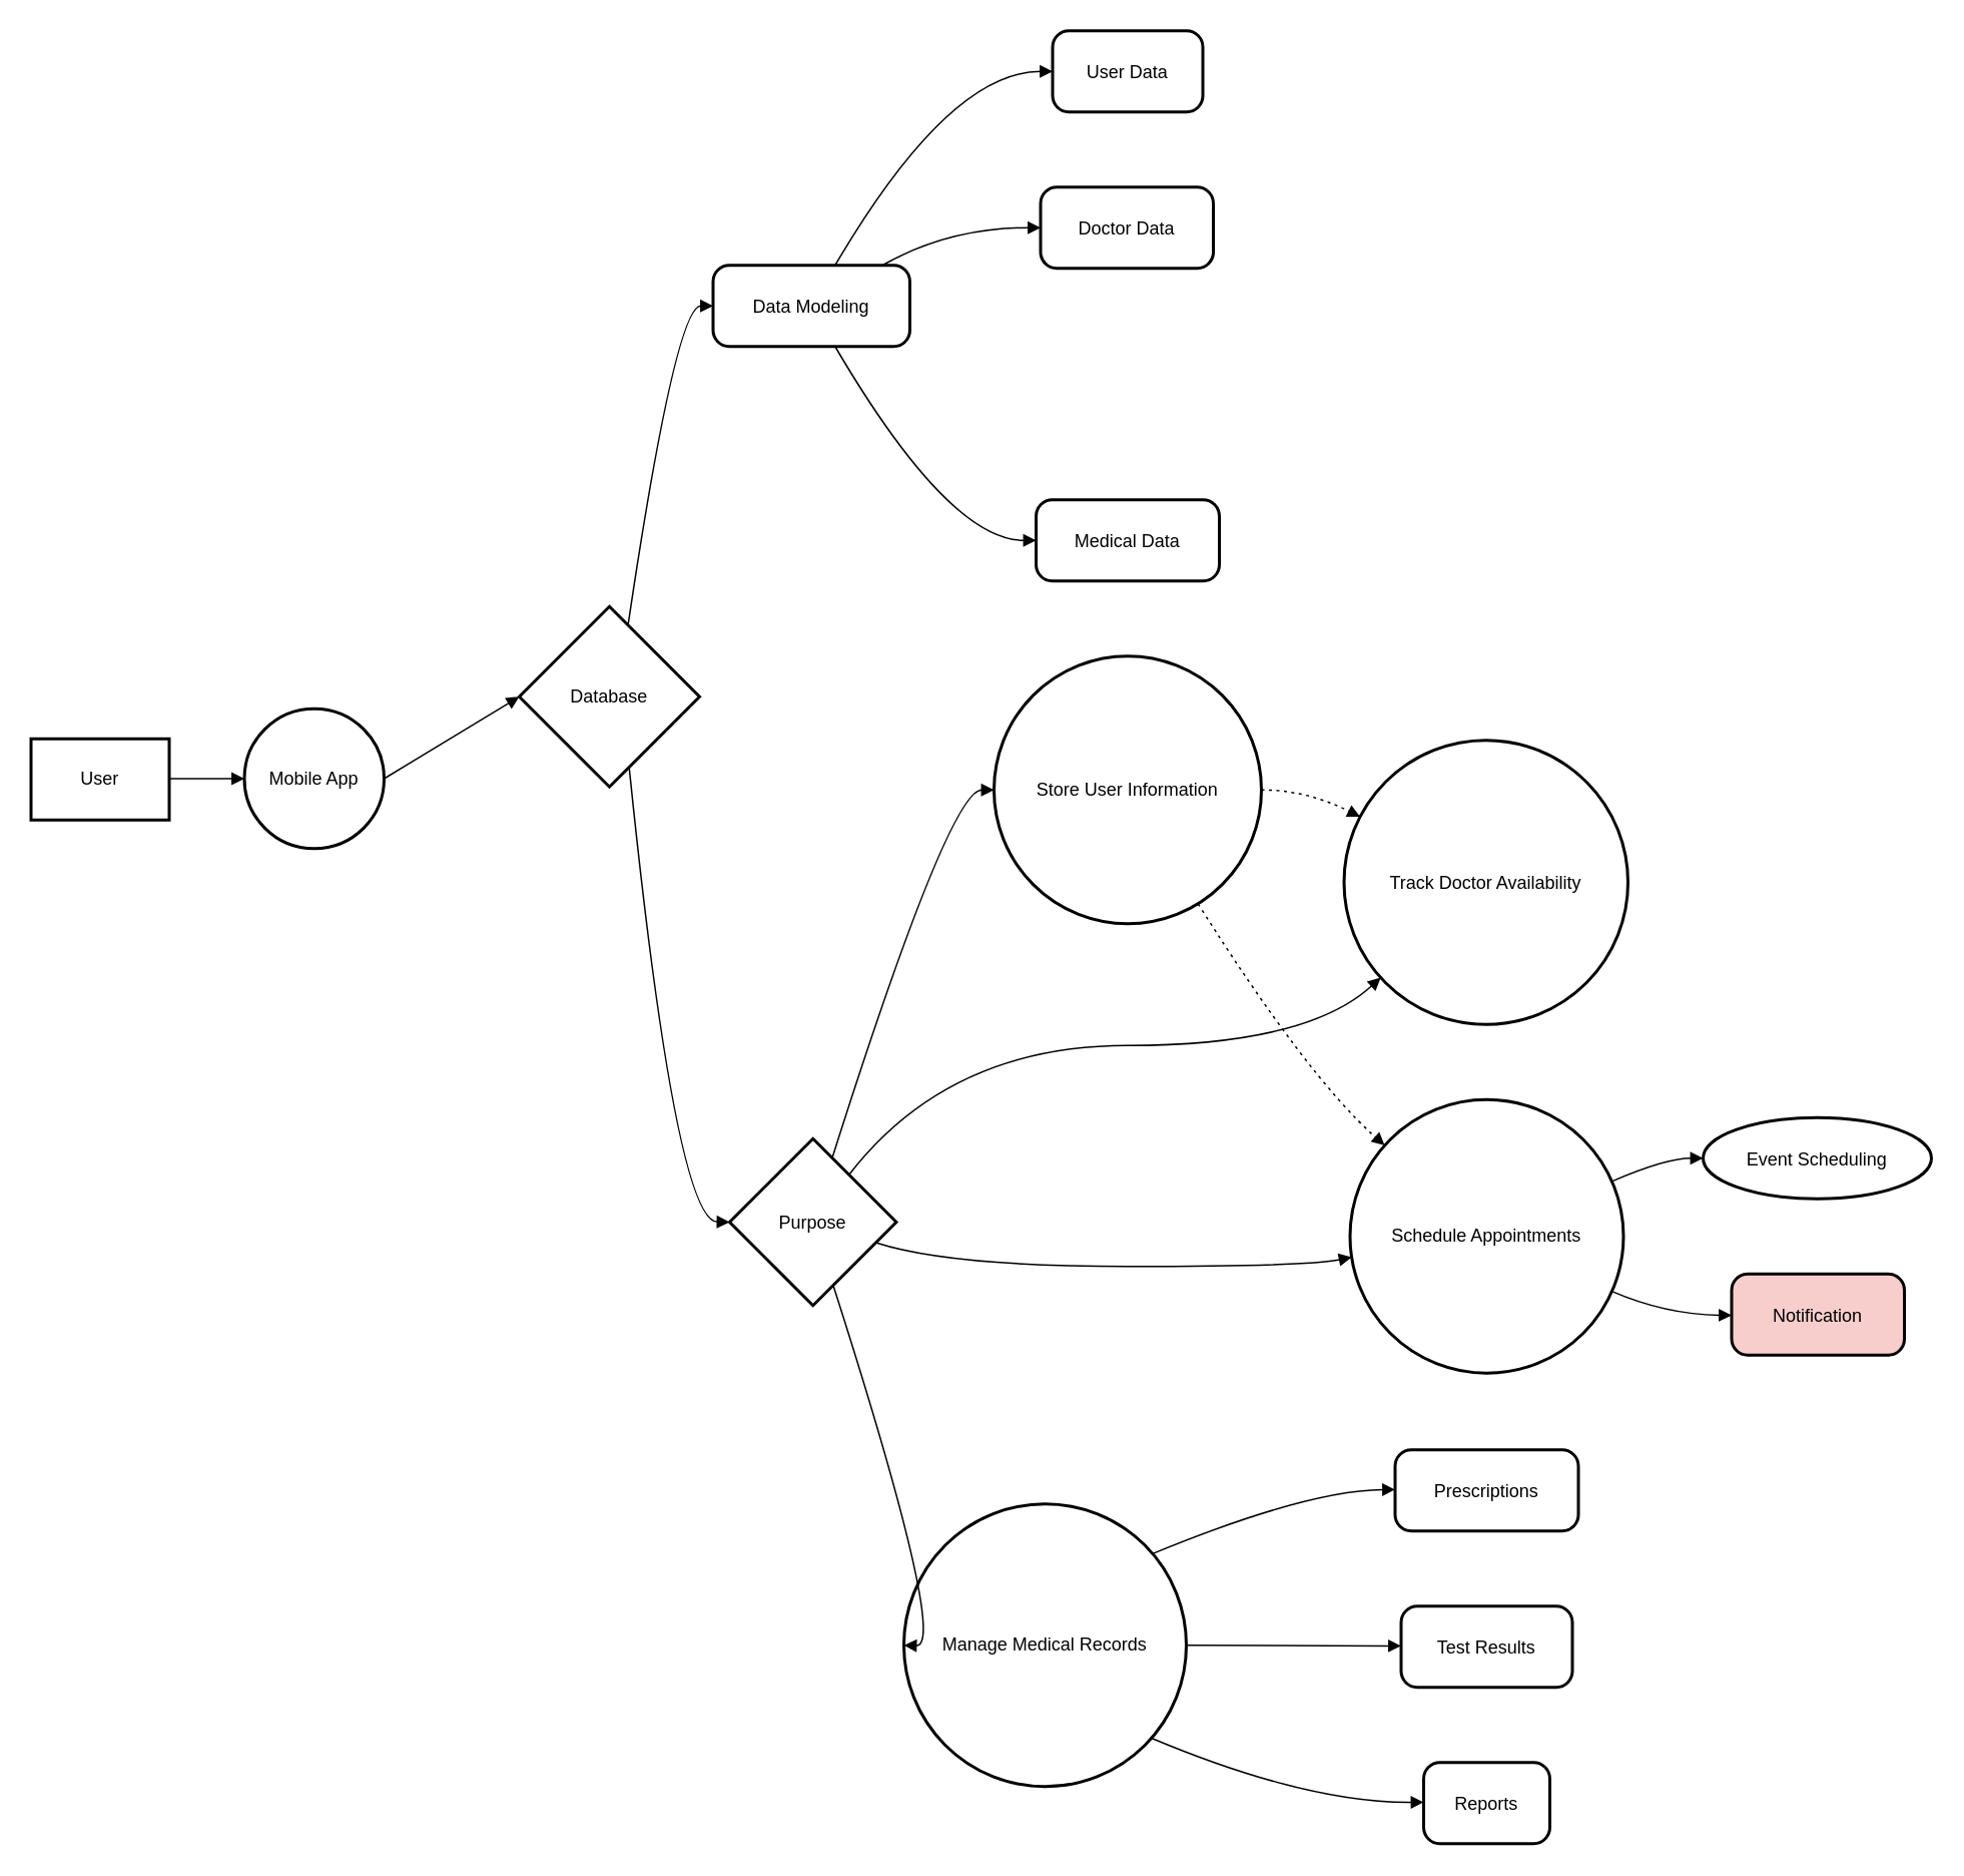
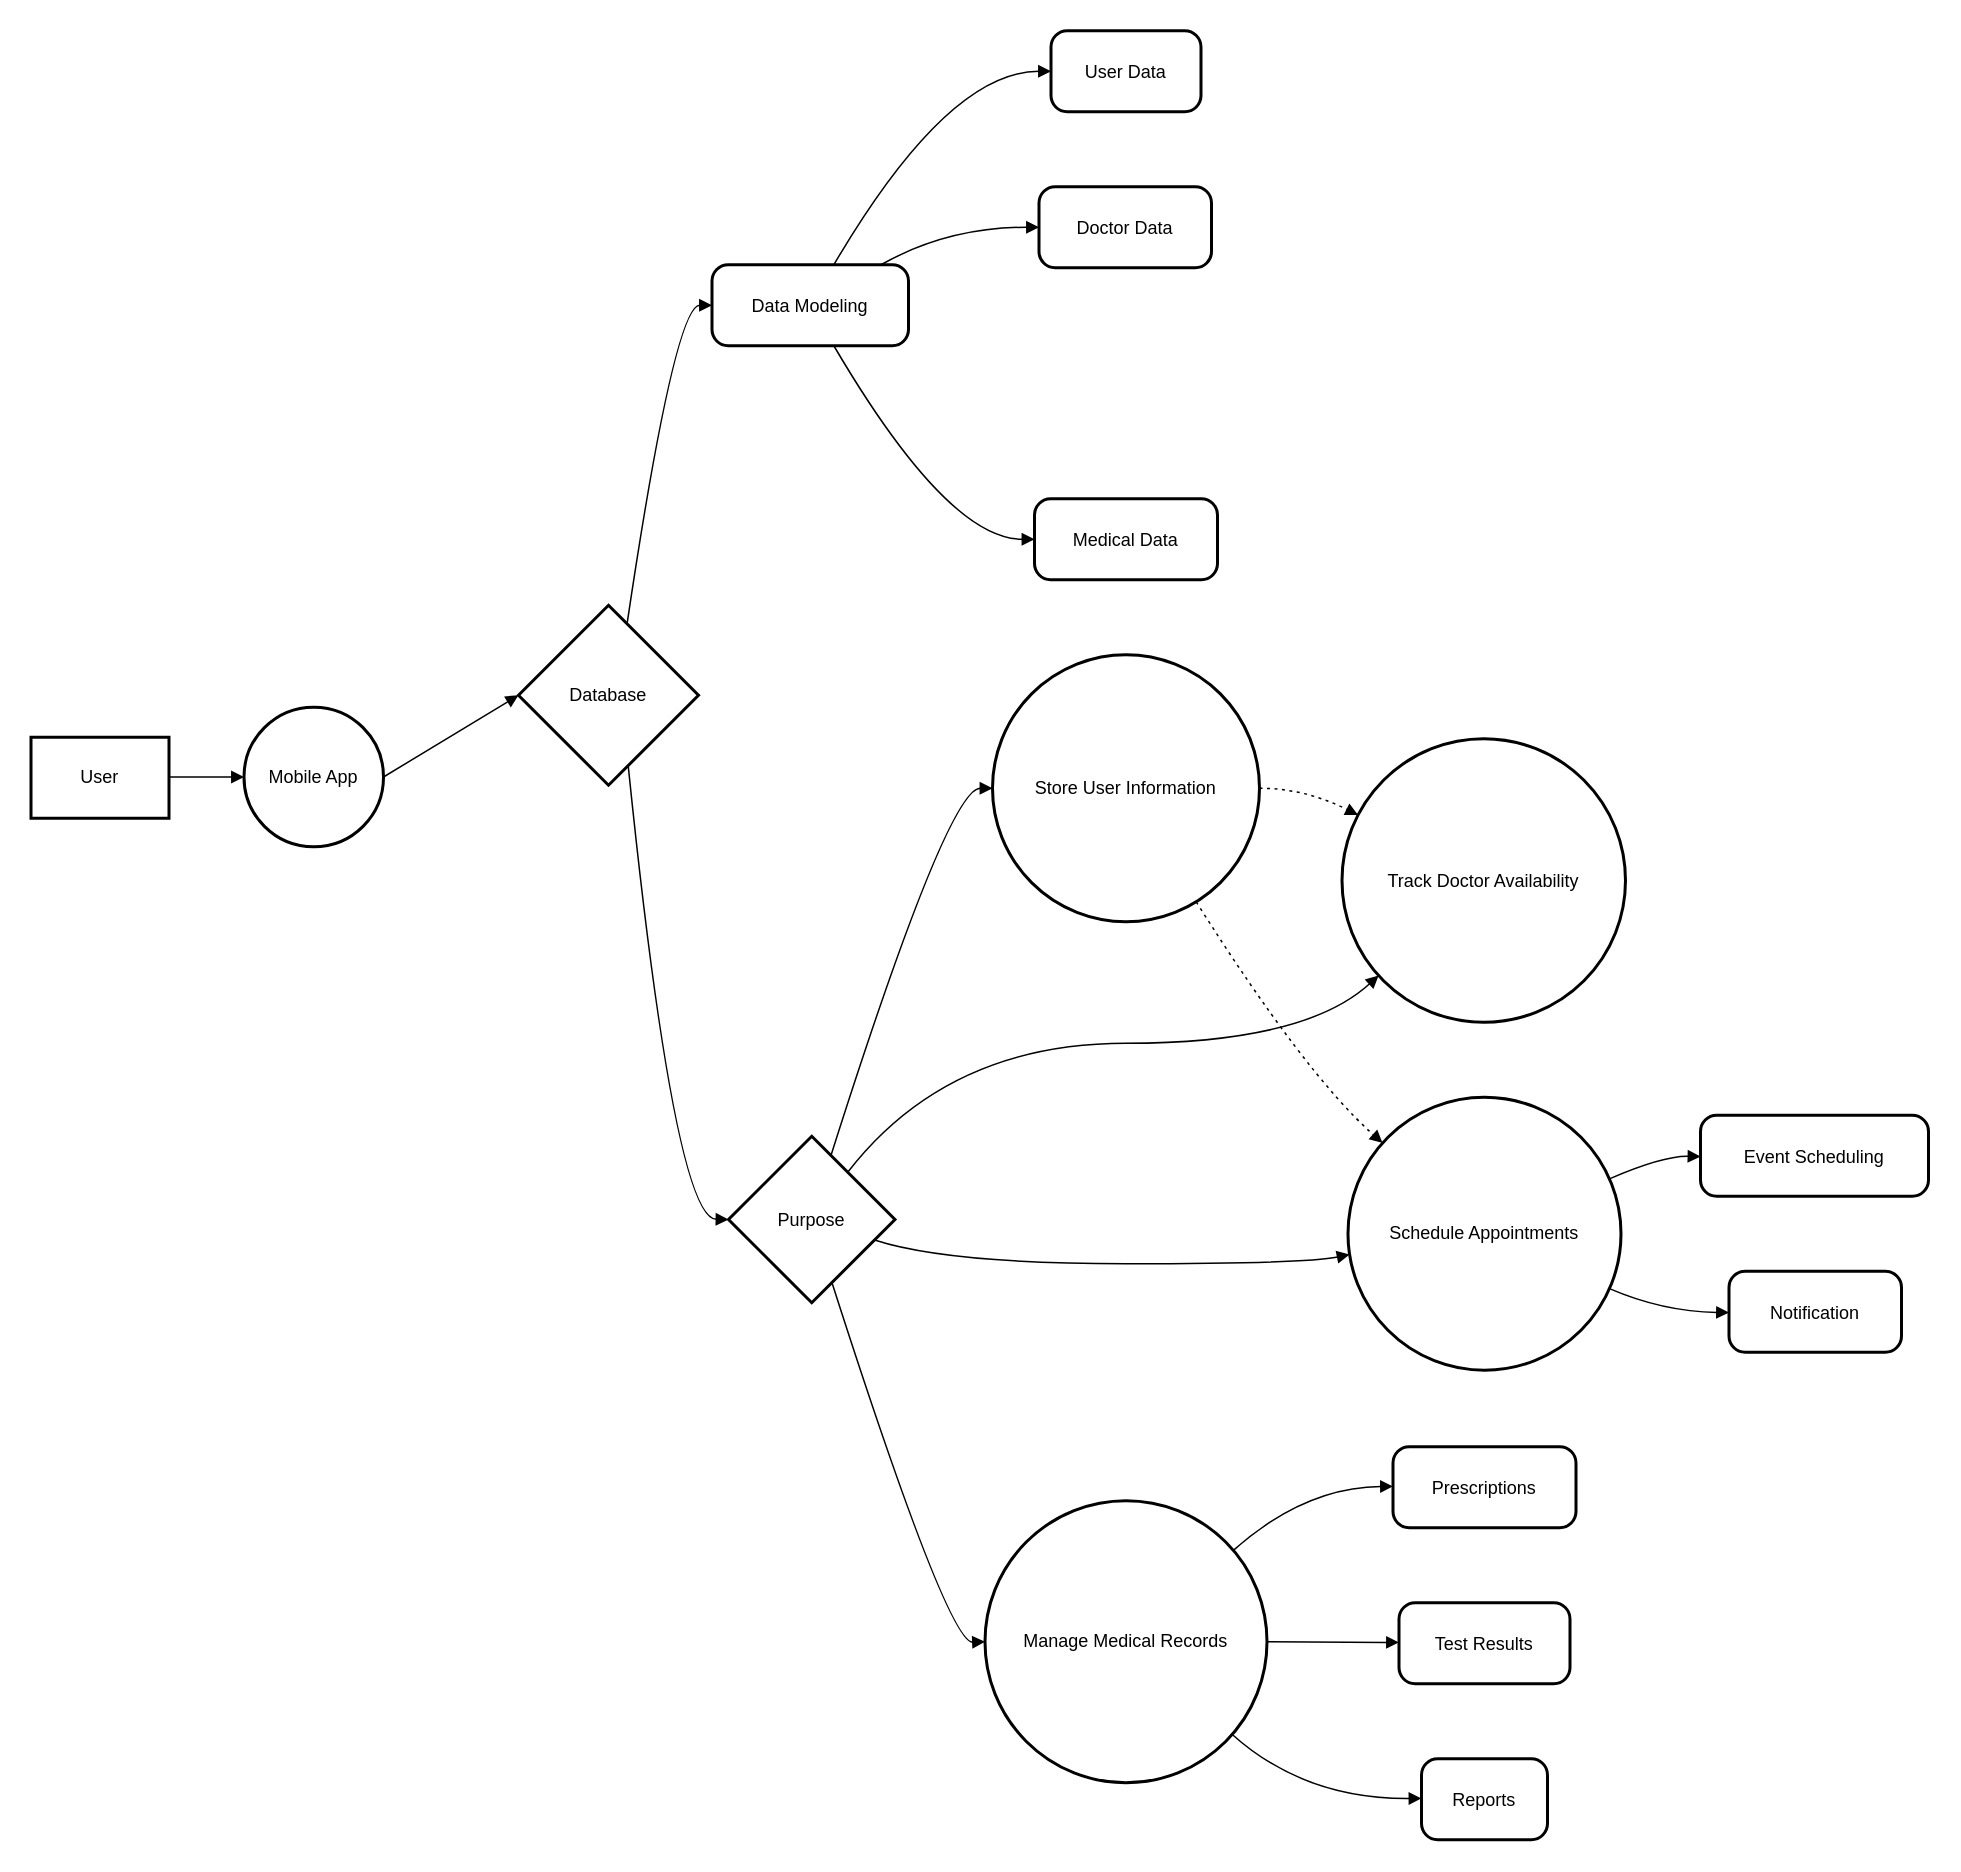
- <mxCell id="13" value="Event Scheduling" style="ellipse;arcSize=20;strokeWidth=2;" vertex="1" parent="1"><mxGeometry x="1133" y="743" width="152" height="54" as="geometry" /></mxCell>
+ <mxCell id="13" value="Event Scheduling" style="rounded=1;arcSize=20;strokeWidth=2" vertex="1" parent="1"><mxGeometry x="1133" y="743" width="152" height="54" as="geometry" /></mxCell>
- <mxCell id="14" value="Notification" style="rounded=1;arcSize=20;strokeWidth=2;fillColor=#f8cecc;" vertex="1" parent="1"><mxGeometry x="1152" y="847" width="115" height="54" as="geometry" /></mxCell>
+ <mxCell id="14" value="Notification" style="rounded=1;arcSize=20;strokeWidth=2" vertex="1" parent="1"><mxGeometry x="1152" y="847" width="115" height="54" as="geometry" /></mxCell>
- <mxCell id="15" value="Manage Medical Records" style="ellipse;aspect=fixed;strokeWidth=2;whiteSpace=wrap;" vertex="1" parent="1"><mxGeometry x="601" y="1000" width="188" height="188" as="geometry" /></mxCell>
+ <mxCell id="15" value="Manage Medical Records" style="ellipse;aspect=fixed;strokeWidth=2;whiteSpace=wrap;" vertex="1" parent="1"><mxGeometry x="656" y="1000" width="188" height="188" as="geometry" /></mxCell>
